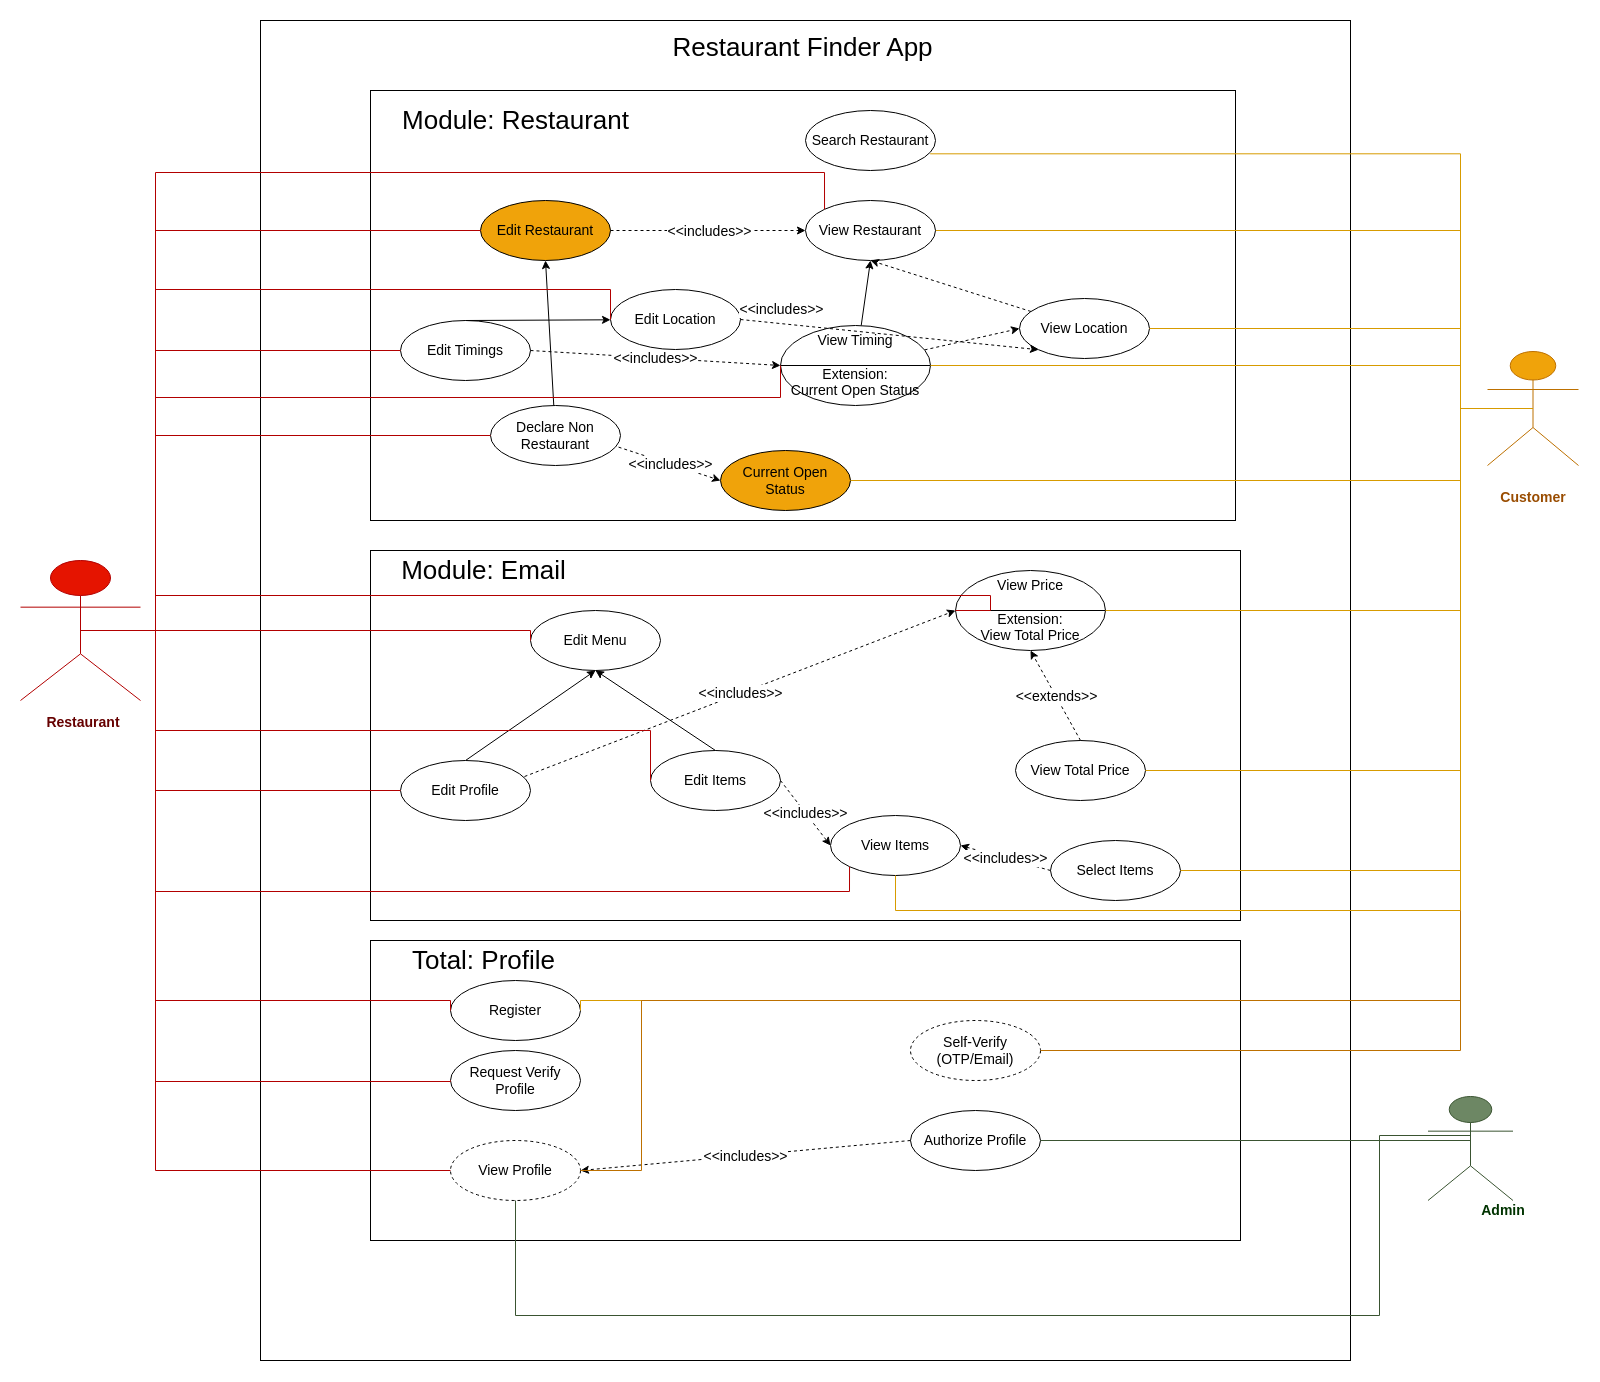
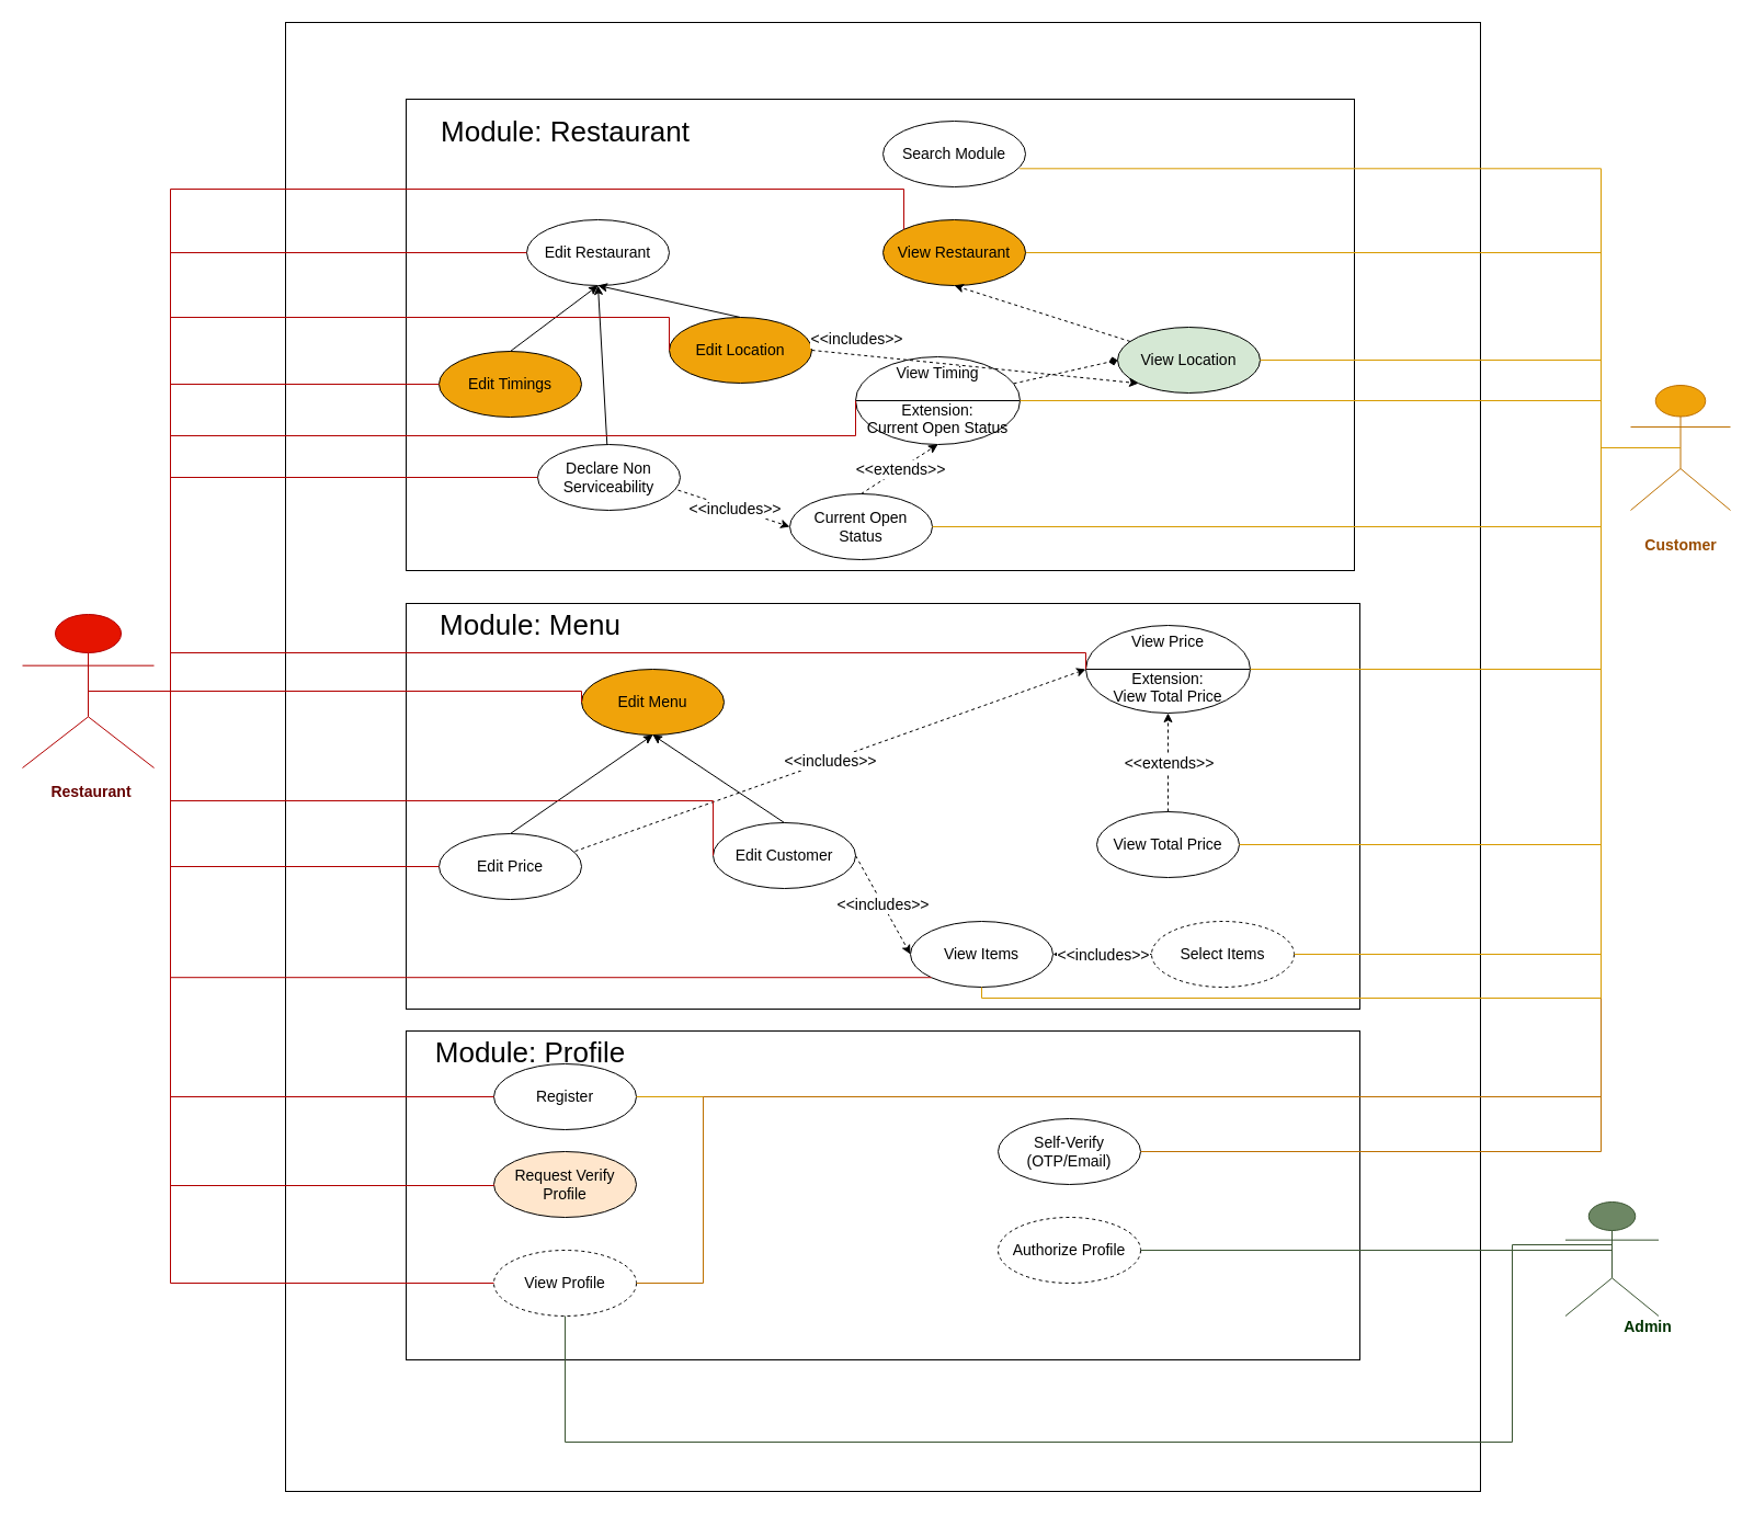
- <mxCell id="90" value="Restaurant Finder App" style="text;html=1;strokeColor=none;fillColor=none;align=center;verticalAlign=middle;whiteSpace=wrap;rounded=0;fontSize=26;strokeWidth=9;" vertex="1" parent="1"><mxGeometry x="591" y="37" width="423" height="20" as="geometry" /></mxCell>
- <mxCell id="6" value="Search Restaurant" style="ellipse;whiteSpace=wrap;html=1;fontSize=14;" parent="1" vertex="1"><mxGeometry x="805" y="110" width="130" height="60" as="geometry" /></mxCell>
+ <mxCell id="6" value="Search Module" style="ellipse;whiteSpace=wrap;html=1;fontSize=14;" parent="1" vertex="1"><mxGeometry x="805" y="110" width="130" height="60" as="geometry" /></mxCell>
- <mxCell id="11" value="Edit Restaurant" style="ellipse;whiteSpace=wrap;html=1;fontSize=14;fillColor=#f0a30a;" parent="1" vertex="1"><mxGeometry x="480" y="200" width="130" height="60" as="geometry" /></mxCell>
+ <mxCell id="11" value="Edit Restaurant" style="ellipse;whiteSpace=wrap;html=1;fontSize=14;" parent="1" vertex="1"><mxGeometry x="480" y="200" width="130" height="60" as="geometry" /></mxCell>
- <mxCell id="27" value="" style="endArrow=classic;html=1;dashed=1;exitX=1;exitY=0.5;exitDx=0;exitDy=0;entryX=0;entryY=0.5;entryDx=0;entryDy=0;fontSize=14;" parent="1" source="11" target="16" edge="1"><mxGeometry relative="1" as="geometry"><mxPoint x="640" y="438.01" as="sourcePoint" /><mxPoint x="920.98" y="221.99" as="targetPoint" /></mxGeometry></mxCell>
- <mxCell id="28" value="&amp;lt;&amp;lt;includes&amp;gt;&amp;gt;" style="edgeLabel;resizable=0;html=1;align=center;verticalAlign=middle;fontSize=14;" parent="27" connectable="0" vertex="1"><mxGeometry relative="1" as="geometry" /></mxCell>
- <mxCell id="16" value="View Restaurant" style="ellipse;whiteSpace=wrap;html=1;fontSize=14;" parent="1" vertex="1"><mxGeometry x="805" y="200" width="130" height="60" as="geometry" /></mxCell>
+ <mxCell id="16" value="View Restaurant" style="ellipse;whiteSpace=wrap;html=1;fontSize=14;fillColor=#f0a30a;" parent="1" vertex="1"><mxGeometry x="805" y="200" width="130" height="60" as="geometry" /></mxCell>
+ <mxCell id="30" value="" style="edgeStyle=none;rounded=0;orthogonalLoop=1;jettySize=auto;html=1;entryX=0.5;entryY=1;entryDx=0;entryDy=0;exitX=0.5;exitY=0;exitDx=0;exitDy=0;fontSize=14;" parent="1" source="31" target="11" edge="1"><mxGeometry relative="1" as="geometry"><mxPoint x="730" y="379" as="sourcePoint" /><mxPoint x="615" y="220" as="targetPoint" /></mxGeometry></mxCell>
- <mxCell id="34" value="" style="endArrow=classic;html=1;entryX=0.5;entryY=1;entryDx=0;entryDy=0;fontSize=14;" parent="1" target="16" edge="1" source="41"><mxGeometry width="50" height="50" relative="1" as="geometry"><mxPoint x="765" y="330" as="sourcePoint" /><mxPoint x="750" y="60" as="targetPoint" /></mxGeometry></mxCell>
- <mxCell id="32" value="" style="endArrow=classic;html=1;exitX=0.5;exitY=0;exitDx=0;exitDy=0;rounded=0;fontSize=14;" parent="1" source="29" target="31" edge="1"><mxGeometry width="50" height="50" relative="1" as="geometry"><mxPoint x="480" y="420" as="sourcePoint" /><mxPoint x="520" y="380" as="targetPoint" /></mxGeometry></mxCell>
+ <mxCell id="32" value="" style="endArrow=classic;html=1;exitX=0.5;exitY=0;exitDx=0;exitDy=0;rounded=0;entryX=0.5;entryY=1;entryDx=0;entryDy=0;fontSize=14;" parent="1" source="29" target="11" edge="1"><mxGeometry width="50" height="50" relative="1" as="geometry"><mxPoint x="480" y="420" as="sourcePoint" /><mxPoint x="520" y="380" as="targetPoint" /></mxGeometry></mxCell>
- <mxCell id="31" value="Edit Location" style="ellipse;whiteSpace=wrap;html=1;fontSize=14;" parent="1" vertex="1"><mxGeometry x="610" y="289" width="130" height="60" as="geometry" /></mxCell>
+ <mxCell id="31" value="Edit Location" style="ellipse;whiteSpace=wrap;html=1;fontSize=14;fillColor=#f0a30a;" parent="1" vertex="1"><mxGeometry x="610" y="289" width="130" height="60" as="geometry" /></mxCell>
- <mxCell id="33" value="View Location" style="ellipse;whiteSpace=wrap;html=1;fontSize=14;" parent="1" vertex="1"><mxGeometry x="1019" y="298" width="130" height="60" as="geometry" /></mxCell>
+ <mxCell id="33" value="View Location" style="ellipse;whiteSpace=wrap;html=1;fontSize=14;fillColor=#d5e8d4;" parent="1" vertex="1"><mxGeometry x="1019" y="298" width="130" height="60" as="geometry" /></mxCell>
- <mxCell id="40" value="" style="endArrow=classic;html=1;dashed=1;entryX=0;entryY=0.5;entryDx=0;entryDy=0;fontSize=14;" parent="1" source="41" target="33" edge="1"><mxGeometry relative="1" as="geometry"><mxPoint x="710" y="440" as="sourcePoint" /><mxPoint x="945" y="390" as="targetPoint" /></mxGeometry></mxCell>
+ <mxCell id="40" value="" style="endArrow=diamond;html=1;dashed=1;entryX=0;entryY=0.5;entryDx=0;entryDy=0;fontSize=14;" parent="1" source="41" target="33" edge="1"><mxGeometry relative="1" as="geometry"><mxPoint x="710" y="440" as="sourcePoint" /><mxPoint x="945" y="390" as="targetPoint" /></mxGeometry></mxCell>
- <mxCell id="29" value="Edit Timings" style="ellipse;whiteSpace=wrap;html=1;fontSize=14;" parent="1" vertex="1"><mxGeometry x="400" y="320" width="130" height="60" as="geometry" /></mxCell>
+ <mxCell id="29" value="Edit Timings" style="ellipse;whiteSpace=wrap;html=1;fontSize=14;fillColor=#f0a30a;" parent="1" vertex="1"><mxGeometry x="400" y="320" width="130" height="60" as="geometry" /></mxCell>
- <mxCell id="38" value="" style="endArrow=classic;html=1;dashed=1;entryX=0;entryY=0.5;entryDx=0;entryDy=0;exitX=1;exitY=0.5;exitDx=0;exitDy=0;fontSize=14;" parent="1" source="29" edge="1" target="41"><mxGeometry relative="1" as="geometry"><mxPoint x="465" y="410" as="sourcePoint" /><mxPoint x="700" y="360" as="targetPoint" /></mxGeometry></mxCell>
- <mxCell id="39" value="&amp;lt;&amp;lt;includes&amp;gt;&amp;gt;" style="edgeLabel;resizable=0;html=1;align=center;verticalAlign=middle;fontSize=14;" parent="38" connectable="0" vertex="1"><mxGeometry relative="1" as="geometry" /></mxCell>
+ <mxCell id="45" value="" style="endArrow=classic;html=1;dashed=1;entryX=0.5;entryY=1;entryDx=0;entryDy=0;exitX=0.5;exitY=0;exitDx=0;exitDy=0;fontSize=14;" parent="1" source="44" target="41" edge="1"><mxGeometry relative="1" as="geometry"><mxPoint x="720" y="450" as="sourcePoint" /><mxPoint x="939.038" y="391.213" as="targetPoint" /></mxGeometry></mxCell>
+ <mxCell id="46" value="&amp;lt;&amp;lt;extends&amp;gt;&amp;gt;" style="edgeLabel;resizable=0;html=1;align=center;verticalAlign=middle;fontSize=14;" parent="45" connectable="0" vertex="1"><mxGeometry relative="1" as="geometry" /></mxCell>
- <mxCell id="37" value="Declare Non Restaurant" style="ellipse;whiteSpace=wrap;html=1;fontSize=14;" parent="1" vertex="1"><mxGeometry x="490" y="405" width="130" height="60" as="geometry" /></mxCell>
+ <mxCell id="37" value="Declare Non Serviceability" style="ellipse;whiteSpace=wrap;html=1;fontSize=14;" parent="1" vertex="1"><mxGeometry x="490" y="405" width="130" height="60" as="geometry" /></mxCell>
- <mxCell id="44" value="Current Open Status" style="ellipse;whiteSpace=wrap;html=1;fontSize=14;fillColor=#f0a30a;" parent="1" vertex="1"><mxGeometry x="720" y="450" width="130" height="60" as="geometry" /></mxCell>
+ <mxCell id="44" value="Current Open Status" style="ellipse;whiteSpace=wrap;html=1;fontSize=14;" parent="1" vertex="1"><mxGeometry x="720" y="450" width="130" height="60" as="geometry" /></mxCell>
- <mxCell id="92" value="Module: Email" style="text;html=1;strokeColor=none;fillColor=none;align=center;verticalAlign=middle;whiteSpace=wrap;rounded=0;fontSize=26;strokeWidth=9;" vertex="1" parent="1"><mxGeometry x="272" y="560" width="423" height="20" as="geometry" /></mxCell>
+ <mxCell id="92" value="Module: Menu" style="text;html=1;strokeColor=none;fillColor=none;align=center;verticalAlign=middle;whiteSpace=wrap;rounded=0;fontSize=26;strokeWidth=9;" vertex="1" parent="1"><mxGeometry x="272" y="560" width="423" height="20" as="geometry" /></mxCell>
- <mxCell id="26" value="View Price&lt;br style=&quot;font-size: 14px;&quot;&gt;&lt;br style=&quot;font-size: 14px;&quot;&gt;Extension: &lt;br style=&quot;font-size: 14px;&quot;&gt;View Total Price" style="shape=lineEllipse;perimeter=ellipsePerimeter;whiteSpace=wrap;html=1;backgroundOutline=1;fontSize=14;" parent="1" vertex="1"><mxGeometry x="955" y="570" width="150" height="80" as="geometry" /></mxCell>
+ <mxCell id="26" value="View Price&lt;br style=&quot;font-size: 14px;&quot;&gt;&lt;br style=&quot;font-size: 14px;&quot;&gt;Extension: &lt;br style=&quot;font-size: 14px;&quot;&gt;View Total Price" style="shape=lineEllipse;perimeter=ellipsePerimeter;whiteSpace=wrap;html=1;backgroundOutline=1;fontSize=14;" parent="1" vertex="1"><mxGeometry x="990" y="570" width="150" height="80" as="geometry" /></mxCell>
- <mxCell id="12" value="Edit Menu" style="ellipse;whiteSpace=wrap;html=1;fontSize=14;" parent="1" vertex="1"><mxGeometry x="530" y="610" width="130" height="60" as="geometry" /></mxCell>
+ <mxCell id="12" value="Edit Menu" style="ellipse;whiteSpace=wrap;html=1;fontSize=14;fillColor=#f0a30a;" parent="1" vertex="1"><mxGeometry x="530" y="610" width="130" height="60" as="geometry" /></mxCell>
- <mxCell id="18" value="View Total Price" style="ellipse;whiteSpace=wrap;html=1;fontSize=14;" parent="1" vertex="1"><mxGeometry x="1015" y="740" width="130" height="60" as="geometry" /></mxCell>
+ <mxCell id="18" value="View Total Price" style="ellipse;whiteSpace=wrap;html=1;fontSize=14;" parent="1" vertex="1"><mxGeometry x="1000" y="740" width="130" height="60" as="geometry" /></mxCell>
- <mxCell id="15" value="Edit Items" style="ellipse;whiteSpace=wrap;html=1;fontSize=14;" parent="1" vertex="1"><mxGeometry x="650" y="750" width="130" height="60" as="geometry" /></mxCell>
+ <mxCell id="15" value="Edit Customer" style="ellipse;whiteSpace=wrap;html=1;fontSize=14;" parent="1" vertex="1"><mxGeometry x="650" y="750" width="130" height="60" as="geometry" /></mxCell>
- <mxCell id="14" value="Edit Profile" style="ellipse;whiteSpace=wrap;html=1;fontSize=14;" parent="1" vertex="1"><mxGeometry x="400" y="760" width="130" height="60" as="geometry" /></mxCell>
+ <mxCell id="14" value="Edit Price" style="ellipse;whiteSpace=wrap;html=1;fontSize=14;" parent="1" vertex="1"><mxGeometry x="400" y="760" width="130" height="60" as="geometry" /></mxCell>
- <mxCell id="17" value="View Items" style="ellipse;whiteSpace=wrap;html=1;fontSize=14;" parent="1" vertex="1"><mxGeometry x="830" y="815" width="130" height="60" as="geometry" /></mxCell>
+ <mxCell id="17" value="View Items" style="ellipse;whiteSpace=wrap;html=1;fontSize=14;" parent="1" vertex="1"><mxGeometry x="830" y="840" width="130" height="60" as="geometry" /></mxCell>
- <mxCell id="55" value="Select Items" style="ellipse;whiteSpace=wrap;html=1;fontSize=14;" parent="1" vertex="1"><mxGeometry x="1050" y="840" width="130" height="60" as="geometry" /></mxCell>
+ <mxCell id="55" value="Select Items" style="ellipse;whiteSpace=wrap;html=1;fontSize=14;dashed=1;" parent="1" vertex="1"><mxGeometry x="1050" y="840" width="130" height="60" as="geometry" /></mxCell>
- <mxCell id="93" value="Total: Profile" style="text;html=1;strokeColor=none;fillColor=none;align=center;verticalAlign=middle;whiteSpace=wrap;rounded=0;fontSize=26;strokeWidth=9;" vertex="1" parent="1"><mxGeometry x="272" y="950" width="423" height="20" as="geometry" /></mxCell>
+ <mxCell id="93" value="Module: Profile" style="text;html=1;strokeColor=none;fillColor=none;align=center;verticalAlign=middle;whiteSpace=wrap;rounded=0;fontSize=26;strokeWidth=9;" vertex="1" parent="1"><mxGeometry x="272" y="950" width="423" height="20" as="geometry" /></mxCell>
- <mxCell id="47" value="Register" style="ellipse;whiteSpace=wrap;html=1;fontSize=14;" parent="1" vertex="1"><mxGeometry x="450" y="980" width="130" height="60" as="geometry" /></mxCell>
+ <mxCell id="47" value="Register" style="ellipse;whiteSpace=wrap;html=1;fontSize=14;" parent="1" vertex="1"><mxGeometry x="450" y="970" width="130" height="60" as="geometry" /></mxCell>
- <mxCell id="49" value="Self-Verify (OTP/Email)" style="ellipse;whiteSpace=wrap;html=1;fontSize=14;dashed=1;" parent="1" vertex="1"><mxGeometry x="910" y="1020" width="130" height="60" as="geometry" /></mxCell>
+ <mxCell id="49" value="Self-Verify (OTP/Email)" style="ellipse;whiteSpace=wrap;html=1;fontSize=14;" parent="1" vertex="1"><mxGeometry x="910" y="1020" width="130" height="60" as="geometry" /></mxCell>
- <mxCell id="48" value="Request Verify Profile" style="ellipse;whiteSpace=wrap;html=1;fontSize=14;" parent="1" vertex="1"><mxGeometry x="450" y="1050" width="130" height="60" as="geometry" /></mxCell>
+ <mxCell id="48" value="Request Verify Profile" style="ellipse;whiteSpace=wrap;html=1;fontSize=14;fillColor=#ffe6cc;" parent="1" vertex="1"><mxGeometry x="450" y="1050" width="130" height="60" as="geometry" /></mxCell>
- <mxCell id="50" value="Authorize Profile" style="ellipse;whiteSpace=wrap;html=1;fontSize=14;" parent="1" vertex="1"><mxGeometry x="910" y="1110" width="130" height="60" as="geometry" /></mxCell>
+ <mxCell id="50" value="Authorize Profile" style="ellipse;whiteSpace=wrap;html=1;fontSize=14;dashed=1;" parent="1" vertex="1"><mxGeometry x="910" y="1110" width="130" height="60" as="geometry" /></mxCell>
- <mxCell id="51" value="" style="endArrow=classic;html=1;dashed=1;exitX=0;exitY=0.5;exitDx=0;exitDy=0;entryX=1;entryY=0.5;entryDx=0;entryDy=0;fontSize=14;" parent="1" source="50" target="53" edge="1"><mxGeometry relative="1" as="geometry"><mxPoint x="680" y="1030" as="sourcePoint" /><mxPoint x="570" y="1090" as="targetPoint" /></mxGeometry></mxCell>
- <mxCell id="52" value="&amp;lt;&amp;lt;includes&amp;gt;&amp;gt;" style="edgeLabel;resizable=0;html=1;align=center;verticalAlign=middle;fontSize=14;" parent="51" connectable="0" vertex="1"><mxGeometry relative="1" as="geometry" /></mxCell>
